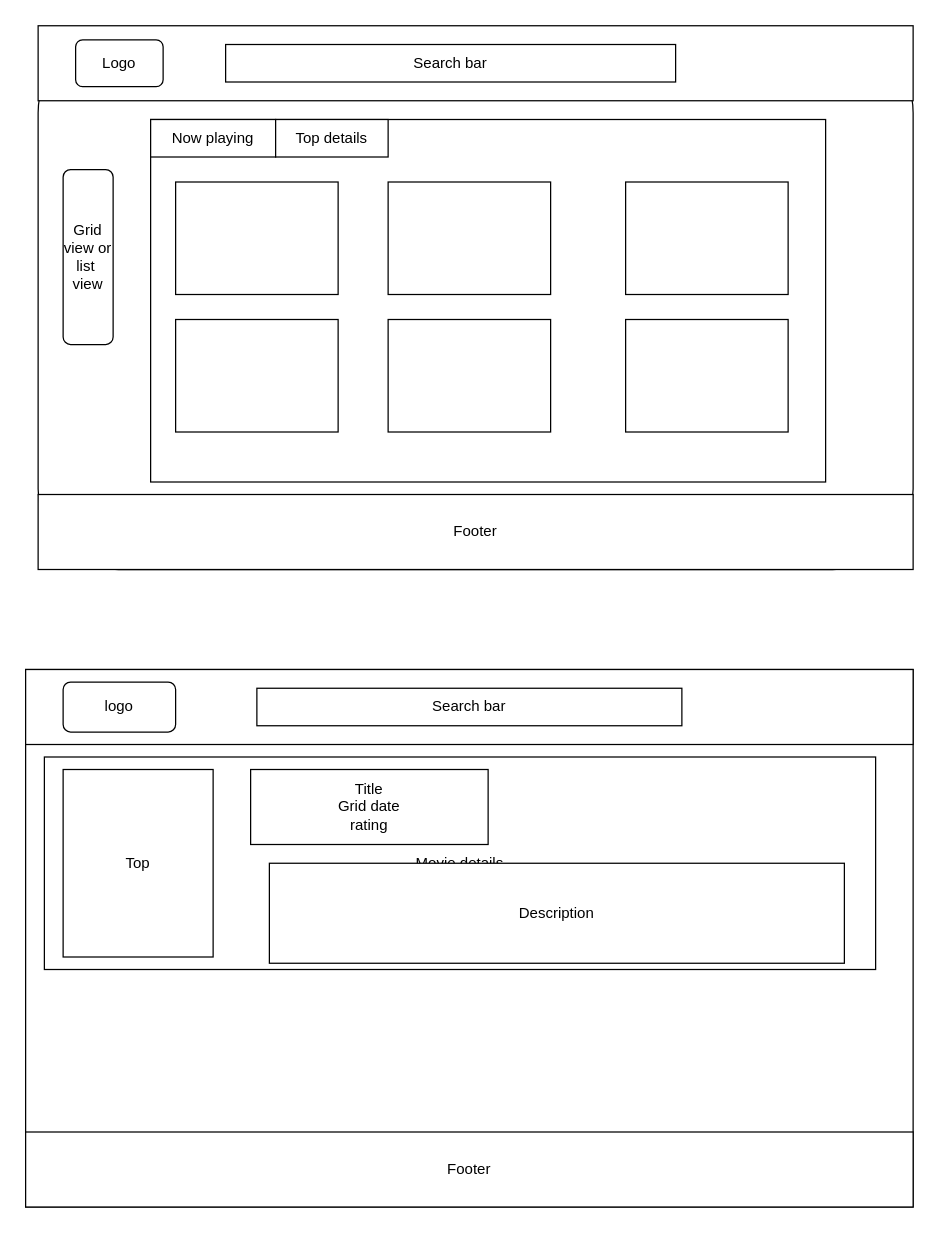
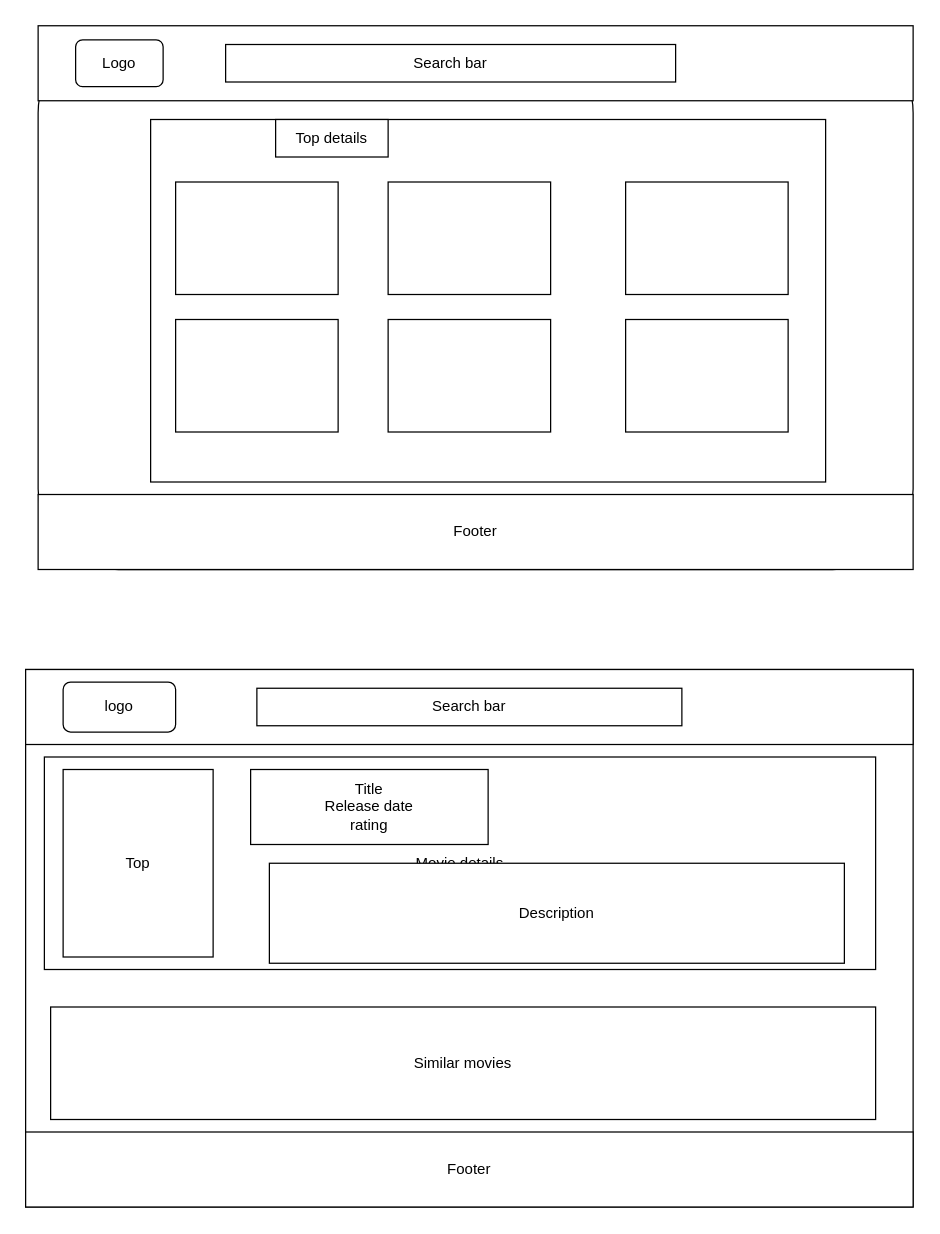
- <mxCell id="15" value="Now playing" style="rounded=0;whiteSpace=wrap;html=1;" vertex="1" parent="1"><mxGeometry x="120" y="95" width="100" height="30" as="geometry" /></mxCell>
- <mxCell id="5" value="Grid&lt;br&gt;view or list&amp;nbsp;&lt;br&gt;view" style="rounded=1;whiteSpace=wrap;html=1;" vertex="1" parent="1"><mxGeometry x="50" y="135" width="40" height="140" as="geometry" /></mxCell>
- <mxCell id="19" value="Title&lt;br&gt;Grid date&lt;br&gt;rating" style="rounded=0;whiteSpace=wrap;html=1;" vertex="1" parent="1"><mxGeometry x="200" y="615" width="190" height="60" as="geometry" /></mxCell>
+ <mxCell id="19" value="Title&lt;br&gt;Release date&lt;br&gt;rating" style="rounded=0;whiteSpace=wrap;html=1;" vertex="1" parent="1"><mxGeometry x="200" y="615" width="190" height="60" as="geometry" /></mxCell>
+ <mxCell id="10" value="Similar movies" style="rounded=0;whiteSpace=wrap;html=1;" vertex="1" parent="1"><mxGeometry x="40" y="805" width="660" height="90" as="geometry" /></mxCell>
